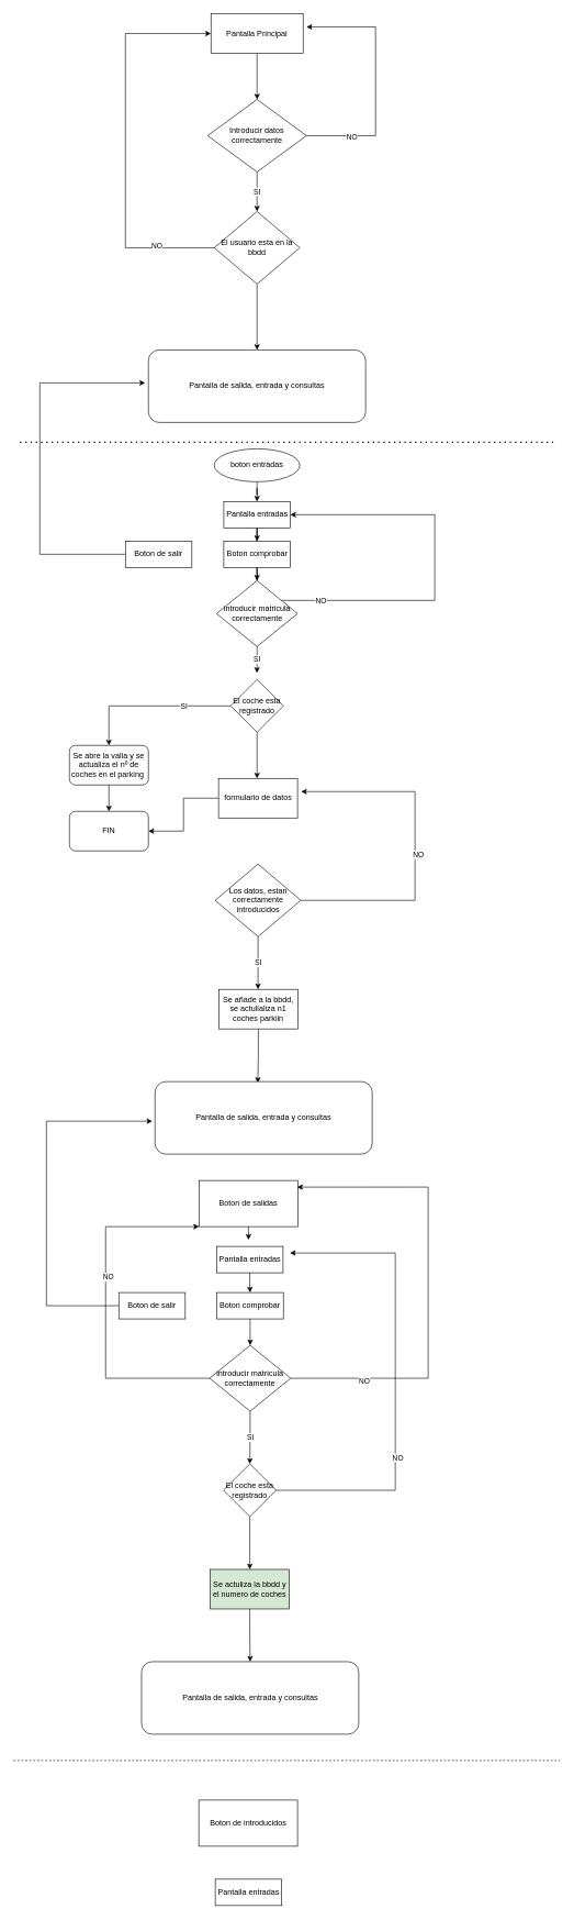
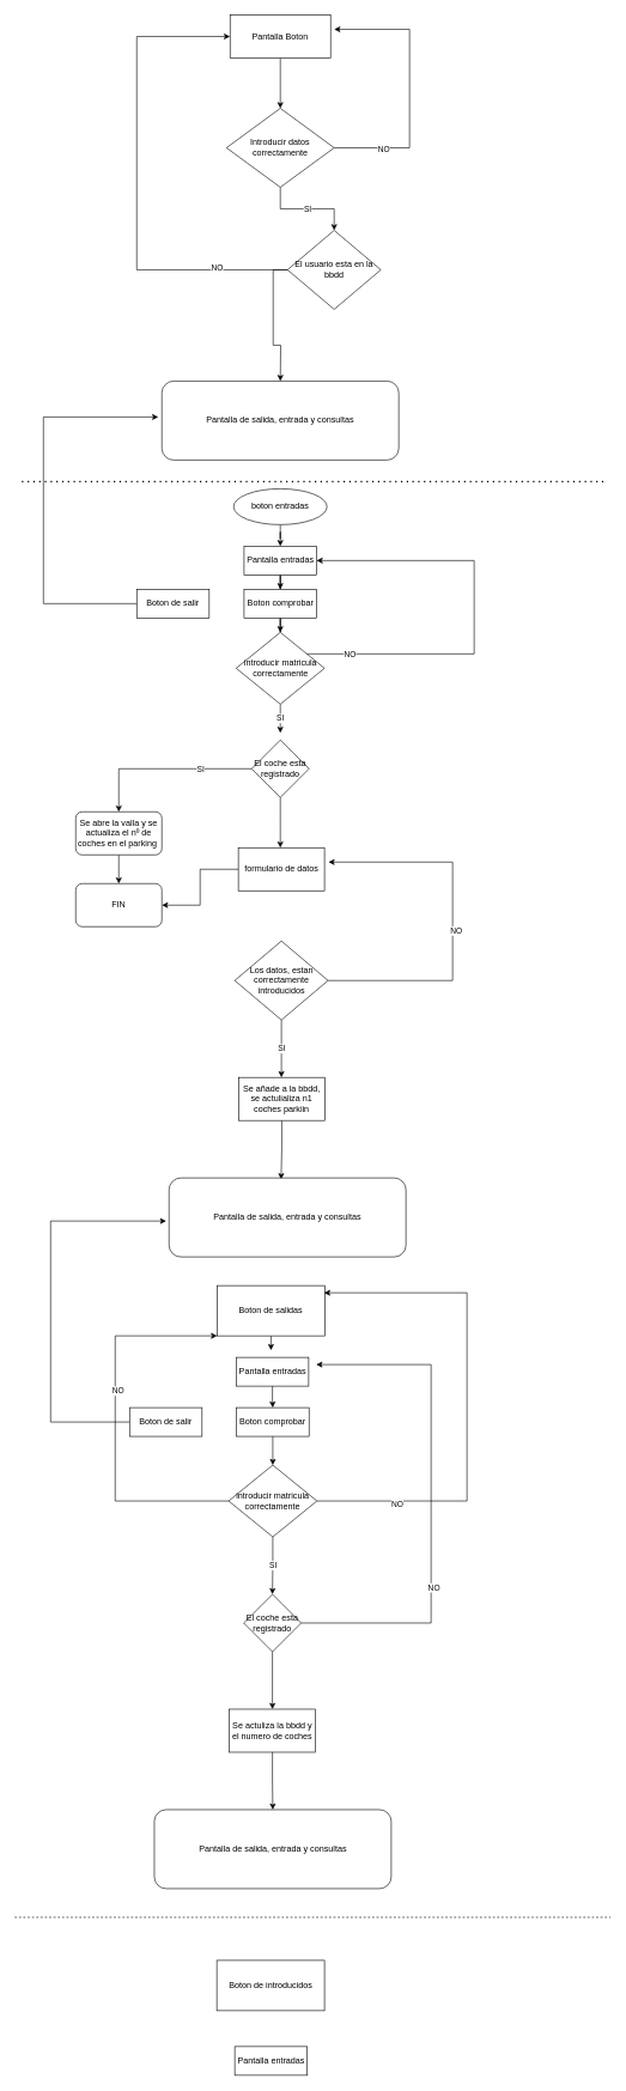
- <mxCell id="3" value="Pantalla Principal" style="rounded=0;whiteSpace=wrap;html=1;" vertex="1" parent="1"><mxGeometry x="320" y="20" width="140" height="60" as="geometry" /></mxCell>
+ <mxCell id="3" value="Pantalla Boton" style="rounded=0;whiteSpace=wrap;html=1;" vertex="1" parent="1"><mxGeometry x="320" y="20" width="140" height="60" as="geometry" /></mxCell>
- <mxCell id="11" value="El usuario esta en la bbdd" style="rhombus;whiteSpace=wrap;html=1;" vertex="1" parent="1"><mxGeometry x="325" y="320" width="130" height="110" as="geometry" /></mxCell>
+ <mxCell id="11" value="El usuario esta en la bbdd" style="rhombus;whiteSpace=wrap;html=1;" vertex="1" parent="1"><mxGeometry x="400" y="320" width="130" height="110" as="geometry" /></mxCell>
- <mxCell id="59" value="Se actuliza la bbdd y el numero de coches" style="rounded=0;whiteSpace=wrap;html=1;fillColor=#d5e8d4;" vertex="1" parent="1"><mxGeometry x="319" y="2380" width="120" height="60" as="geometry" /></mxCell>
+ <mxCell id="59" value="Se actuliza la bbdd y el numero de coches" style="rounded=0;whiteSpace=wrap;html=1;" vertex="1" parent="1"><mxGeometry x="319" y="2380" width="120" height="60" as="geometry" /></mxCell>
